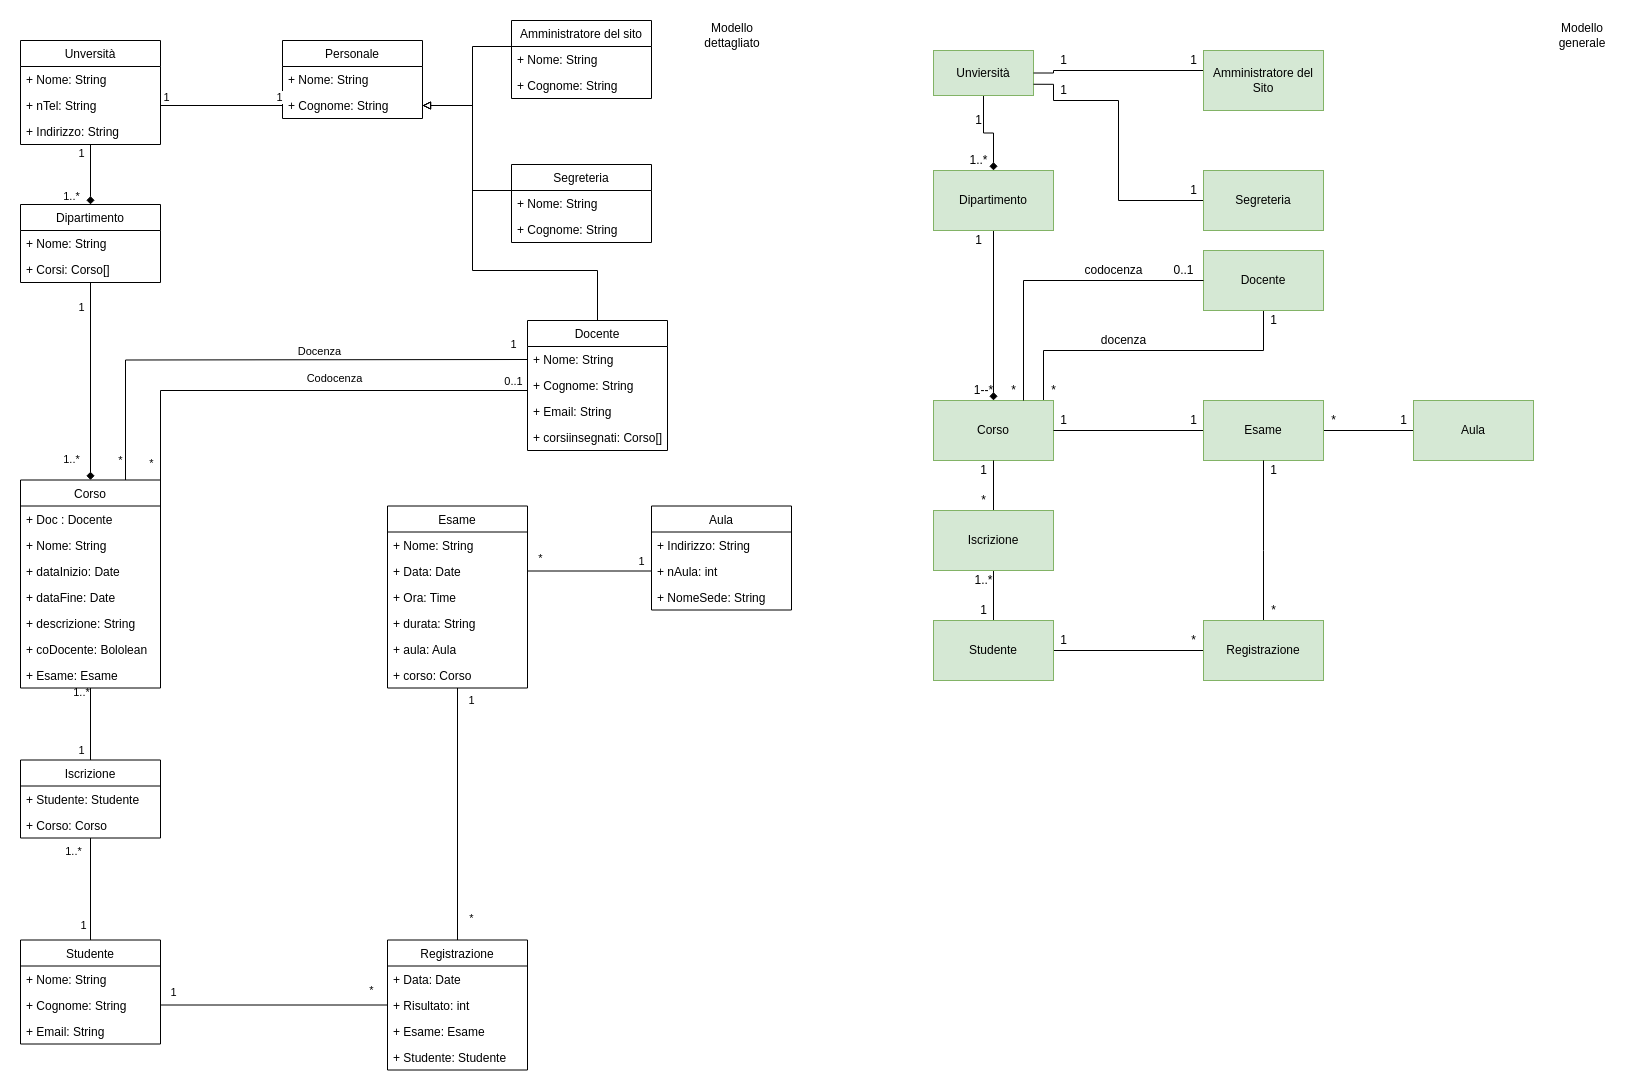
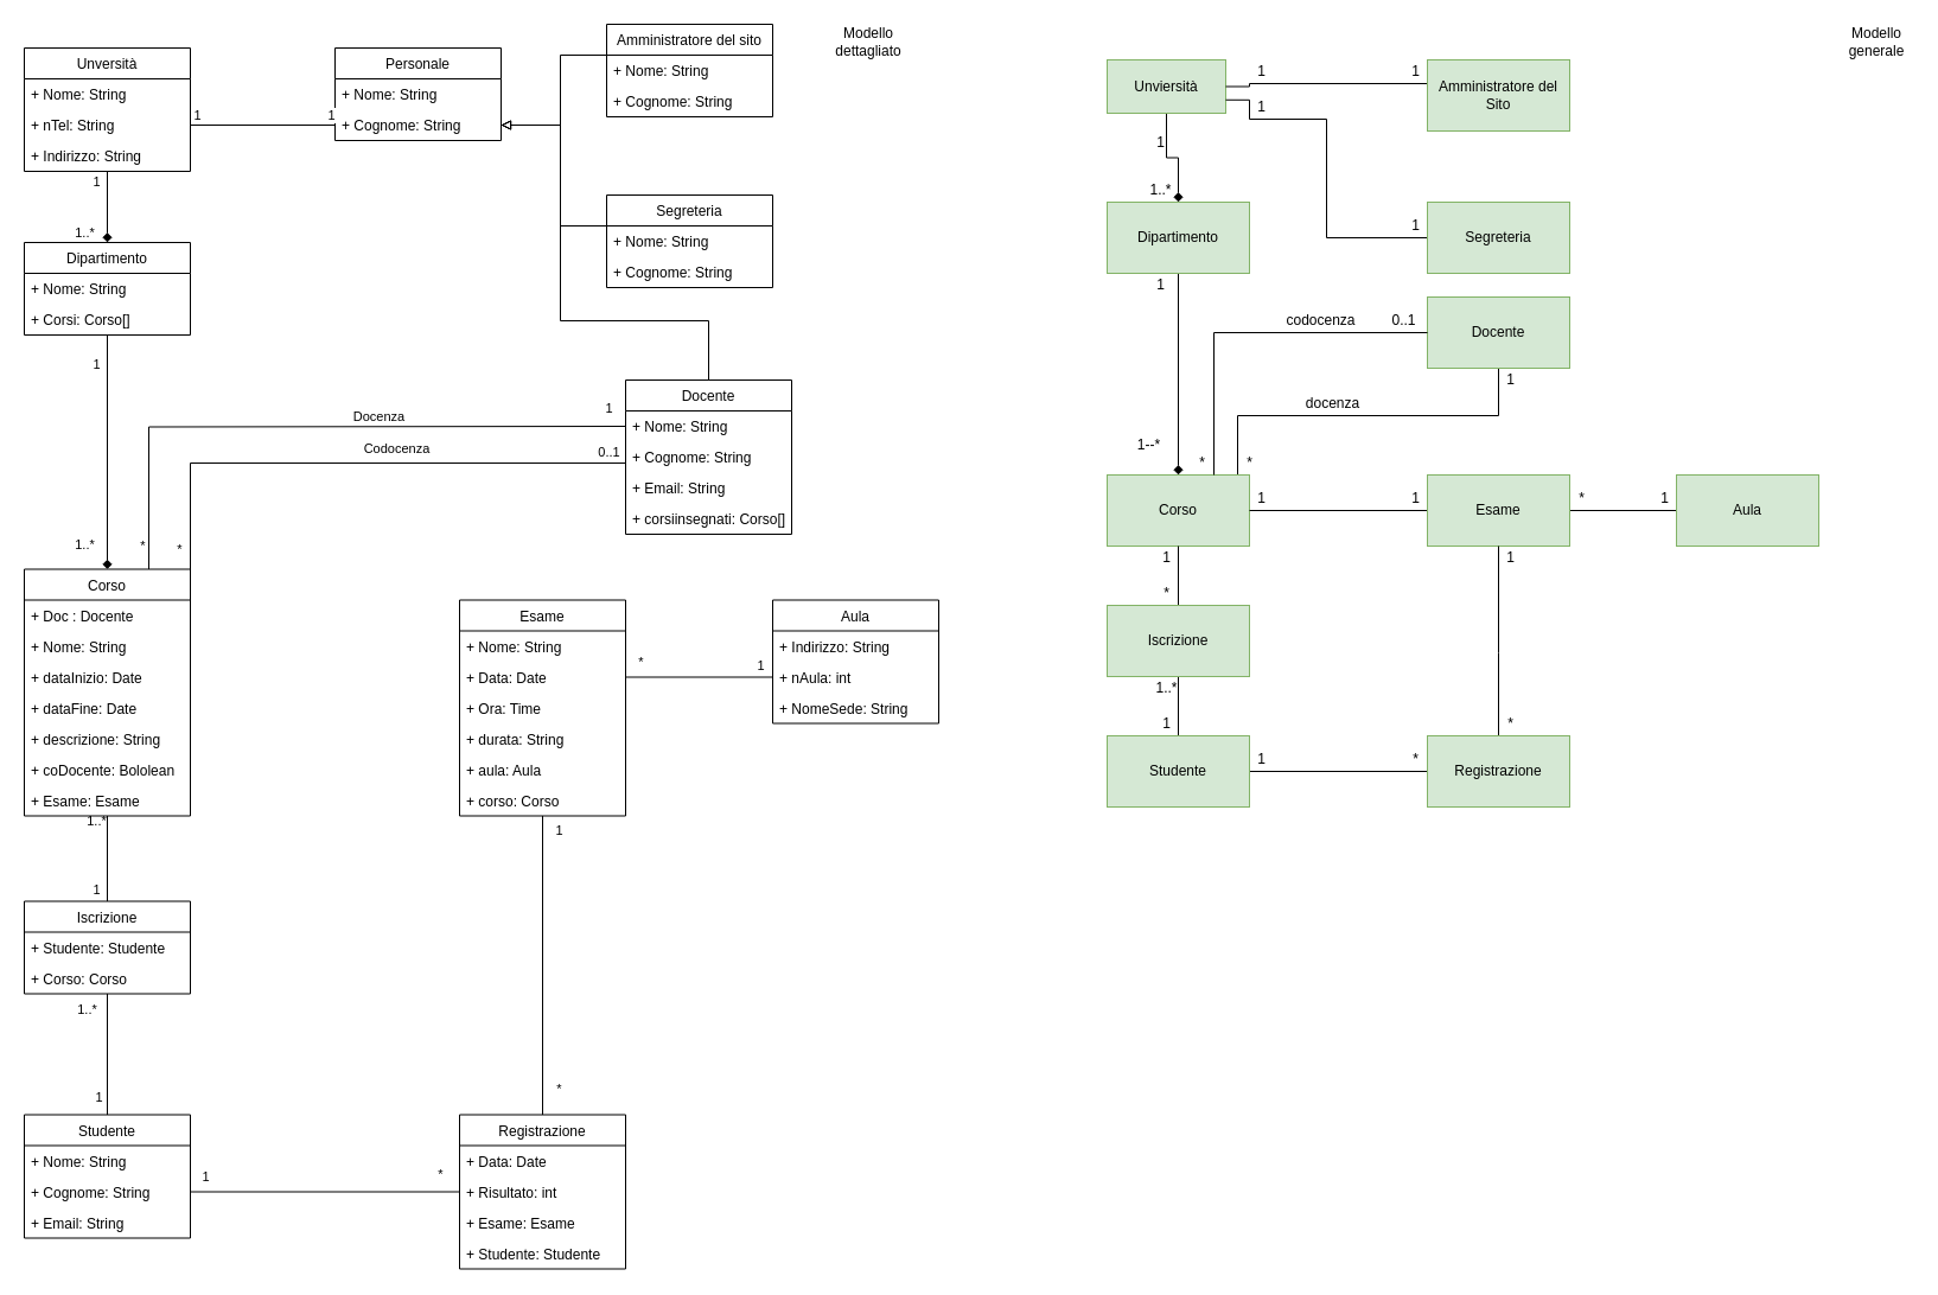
- <mxCell id="34" value="1--*" style="text;html=1;align=center;verticalAlign=middle;resizable=0;points=[];autosize=1;strokeColor=none;fillColor=none;" parent="1" vertex="1"><mxGeometry x="968" y="380" width="30" height="20" as="geometry" /></mxCell>
+ <mxCell id="34" value="1--*" style="text;html=1;align=center;verticalAlign=middle;resizable=0;points=[];autosize=1;strokeColor=none;fillColor=none;" parent="1" vertex="1"><mxGeometry x="953" y="365" width="30" height="20" as="geometry" /></mxCell>
